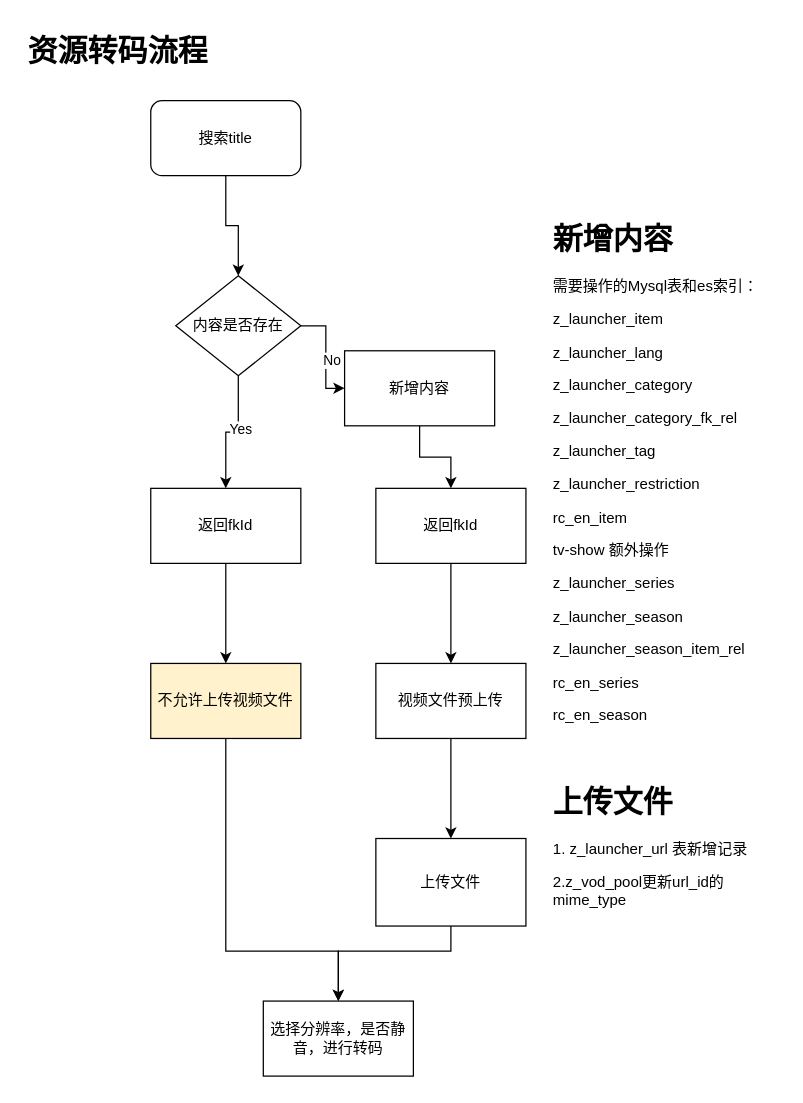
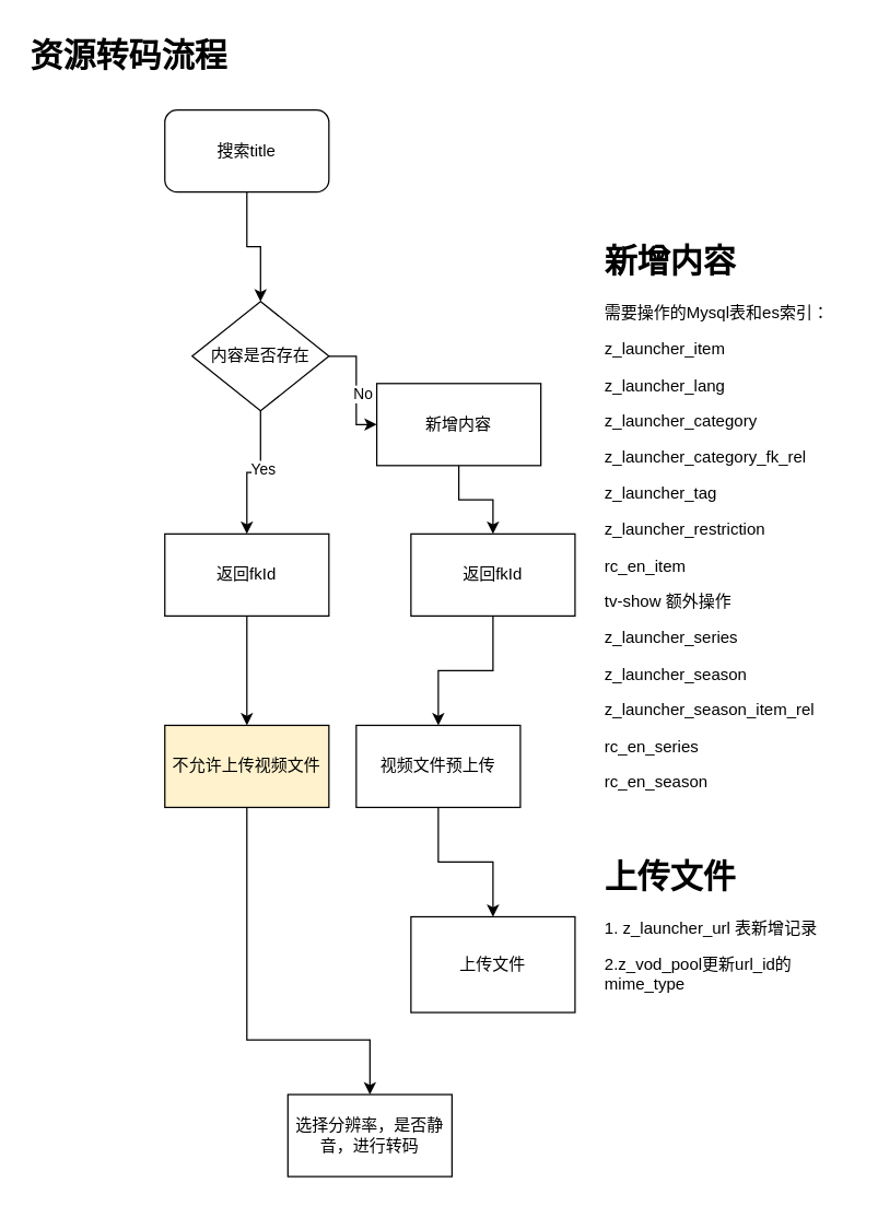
- <mxCell id="17" value="视频文件预上传" style="whiteSpace=wrap;html=1;rounded=0;" vertex="1" parent="1"><mxGeometry x="300" y="530" width="120" height="60" as="geometry" /></mxCell>
+ <mxCell id="17" value="视频文件预上传" style="whiteSpace=wrap;html=1;rounded=0;" vertex="1" parent="1"><mxGeometry x="260" y="530" width="120" height="60" as="geometry" /></mxCell>
- <mxCell id="18" style="edgeStyle=orthogonalEdgeStyle;rounded=0;orthogonalLoop=1;jettySize=auto;html=1;entryX=0.5;entryY=0;entryDx=0;entryDy=0;" edge="1" parent="1" source="19" target="22"><mxGeometry relative="1" as="geometry"><Array as="points"><mxPoint x="360" y="760" /><mxPoint x="270" y="760" /></Array></mxGeometry></mxCell>
